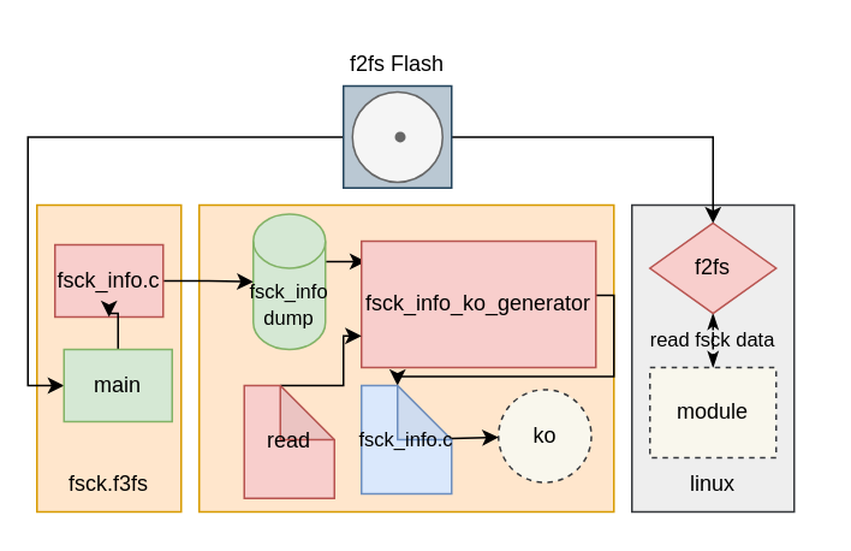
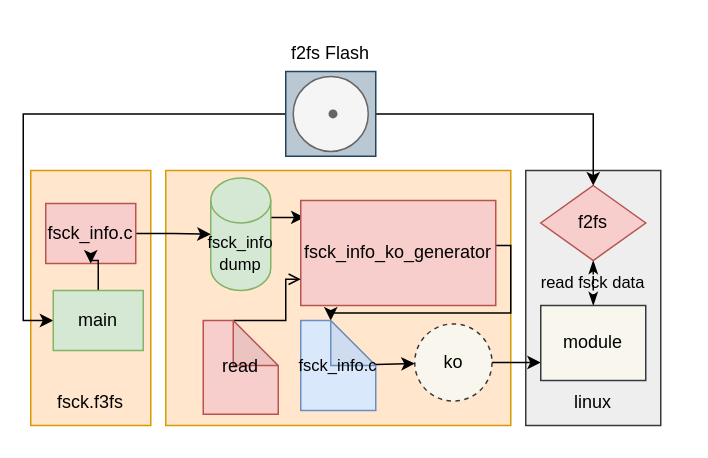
- <mxCell id="9" style="edgeStyle=orthogonalEdgeStyle;rounded=0;orthogonalLoop=1;jettySize=auto;html=1;exitX=0;exitY=0;exitDx=20;exitDy=0;exitPerimeter=0;entryX=0;entryY=0.75;entryDx=0;entryDy=0;" edge="1" parent="1" source="10" target="8"><mxGeometry relative="1" as="geometry"><Array as="points"><mxPoint x="190" y="213" /><mxPoint x="190" y="185" /></Array></mxGeometry></mxCell>
+ <mxCell id="9" style="edgeStyle=orthogonalEdgeStyle;rounded=0;orthogonalLoop=1;jettySize=auto;html=1;exitX=0;exitY=0;exitDx=20;exitDy=0;exitPerimeter=0;entryX=0;entryY=0.75;entryDx=0;entryDy=0;endArrow=open;" edge="1" parent="1" source="10" target="8"><mxGeometry relative="1" as="geometry"><Array as="points"><mxPoint x="190" y="213" /><mxPoint x="190" y="185" /></Array></mxGeometry></mxCell>
- <mxCell id="16" value="module" style="rounded=0;whiteSpace=wrap;html=1;fillColor=#f9f7ed;strokeColor=#36393d;dashed=1;" vertex="1" parent="1"><mxGeometry x="360" y="203" width="70" height="50" as="geometry" /></mxCell>
+ <mxCell id="16" value="module" style="rounded=0;whiteSpace=wrap;html=1;fillColor=#f9f7ed;strokeColor=#36393d;" vertex="1" parent="1"><mxGeometry x="360" y="203" width="70" height="50" as="geometry" /></mxCell>
+ <mxCell id="12" style="edgeStyle=orthogonalEdgeStyle;rounded=0;orthogonalLoop=1;jettySize=auto;html=1;exitX=1;exitY=0.5;exitDx=0;exitDy=0;entryX=0;entryY=0.75;entryDx=0;entryDy=0;" edge="1" parent="1" source="13" target="16"><mxGeometry relative="1" as="geometry" /></mxCell>
